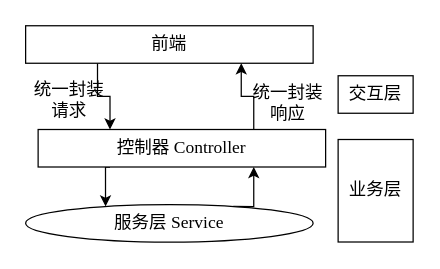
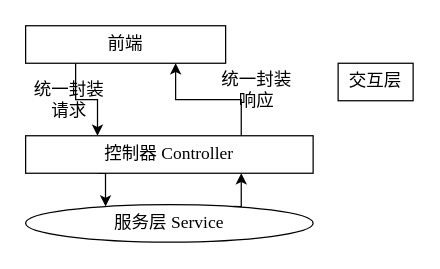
- <mxCell id="3" value="前端" style="rounded=0;whiteSpace=wrap;html=1;fontSize=14;fontFamily=宋体;" vertex="1" parent="1"><mxGeometry x="20" y="20" width="230" height="30" as="geometry" /></mxCell>
+ <mxCell id="3" value="前端" style="rounded=0;whiteSpace=wrap;html=1;fontSize=14;fontFamily=宋体;" vertex="1" parent="1"><mxGeometry x="20" y="20" width="160" height="30" as="geometry" /></mxCell>
- <mxCell id="7" value="交互层" style="rounded=0;whiteSpace=wrap;html=1;strokeColor=default;align=center;verticalAlign=middle;fontFamily=宋体;fontSize=14;fontColor=default;fillColor=default;" vertex="1" parent="1"><mxGeometry x="270" y="60" width="60" height="30" as="geometry" /></mxCell>
+ <mxCell id="7" value="交互层" style="rounded=0;whiteSpace=wrap;html=1;strokeColor=default;align=center;verticalAlign=middle;fontFamily=宋体;fontSize=14;fontColor=default;fillColor=default;" vertex="1" parent="1"><mxGeometry x="270" y="50" width="60" height="30" as="geometry" /></mxCell>
- <mxCell id="9" value="统一封装响应" style="text;html=1;align=center;verticalAlign=middle;whiteSpace=wrap;rounded=0;fontFamily=宋体;fontSize=14;fontColor=default;" vertex="1" parent="1"><mxGeometry x="200" y="67" width="60" height="30" as="geometry" /></mxCell>
+ <mxCell id="9" value="统一封装响应" style="text;html=1;align=center;verticalAlign=middle;whiteSpace=wrap;rounded=0;fontFamily=宋体;fontSize=14;fontColor=default;" vertex="1" parent="1"><mxGeometry x="175" y="57" width="60" height="30" as="geometry" /></mxCell>
- <mxCell id="6" value="控制器 Controller" style="rounded=0;whiteSpace=wrap;html=1;strokeColor=default;align=center;verticalAlign=middle;fontFamily=宋体;fontSize=14;fontColor=default;fillColor=default;" vertex="1" parent="1"><mxGeometry x="30" y="103" width="230" height="30" as="geometry" /></mxCell>
+ <mxCell id="6" value="控制器 Controller" style="rounded=0;whiteSpace=wrap;html=1;strokeColor=default;align=center;verticalAlign=middle;fontFamily=宋体;fontSize=14;fontColor=default;fillColor=default;" vertex="1" parent="1"><mxGeometry x="20" y="108" width="230" height="30" as="geometry" /></mxCell>
- <mxCell id="12" value="业务层" style="rounded=0;whiteSpace=wrap;html=1;strokeColor=default;align=center;verticalAlign=middle;fontFamily=宋体;fontSize=14;fontColor=default;fillColor=default;" vertex="1" parent="1"><mxGeometry x="270" y="111" width="60" height="82" as="geometry" /></mxCell>
